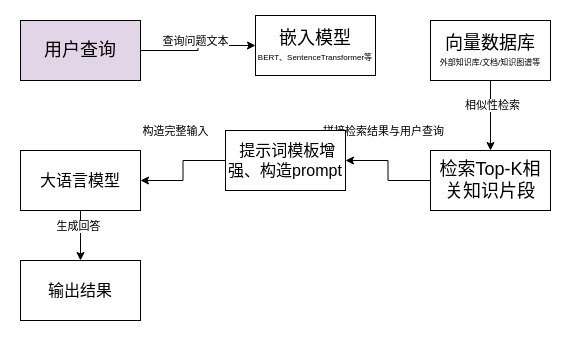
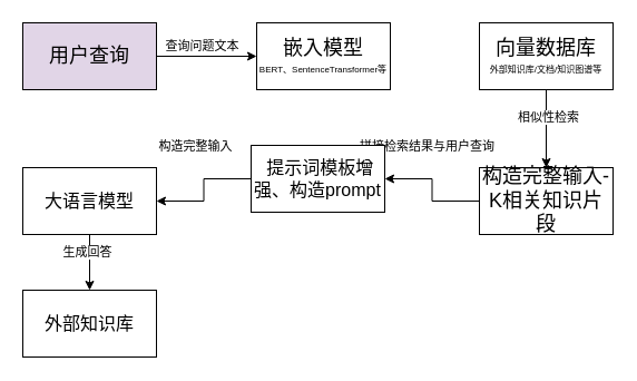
- <mxCell id="5" value="&lt;font style=&quot;font-size: 18px;&quot;&gt;嵌入模型&lt;/font&gt;&lt;div style=&quot;text-align: left;&quot;&gt;&lt;font style=&quot;font-size: 8px;&quot;&gt;BERT、SentenceTransformer等&lt;/font&gt;&lt;/div&gt;" style="rounded=0;whiteSpace=wrap;html=1;" vertex="1" parent="1"><mxGeometry x="255" y="15" width="120" height="60" as="geometry" /></mxCell>
+ <mxCell id="5" value="&lt;font style=&quot;font-size: 18px;&quot;&gt;嵌入模型&lt;/font&gt;&lt;div style=&quot;text-align: left;&quot;&gt;&lt;font style=&quot;font-size: 8px;&quot;&gt;BERT、SentenceTransformer等&lt;/font&gt;&lt;/div&gt;" style="rounded=0;whiteSpace=wrap;html=1;" vertex="1" parent="1"><mxGeometry x="230" y="20" width="120" height="60" as="geometry" /></mxCell>
- <mxCell id="11" value="&lt;font style=&quot;font-size: 18px;&quot;&gt;检索Top-K相关知识片段&lt;/font&gt;" style="rounded=0;whiteSpace=wrap;html=1;" vertex="1" parent="1"><mxGeometry x="430" y="150" width="120" height="60" as="geometry" /></mxCell>
+ <mxCell id="11" value="&lt;font style=&quot;font-size: 18px;&quot;&gt;构造完整输入-K相关知识片段&lt;/font&gt;" style="rounded=0;whiteSpace=wrap;html=1;" vertex="1" parent="1"><mxGeometry x="430" y="150" width="120" height="60" as="geometry" /></mxCell>
- <mxCell id="18" value="&lt;span style=&quot;font-size: 16px;&quot;&gt;输出结果&lt;/span&gt;" style="rounded=0;whiteSpace=wrap;html=1;" vertex="1" parent="1"><mxGeometry x="20" y="260" width="120" height="60" as="geometry" /></mxCell>
+ <mxCell id="18" value="&lt;span style=&quot;font-size: 16px;&quot;&gt;外部知识库&lt;/span&gt;" style="rounded=0;whiteSpace=wrap;html=1;" vertex="1" parent="1"><mxGeometry x="20" y="260" width="120" height="60" as="geometry" /></mxCell>
